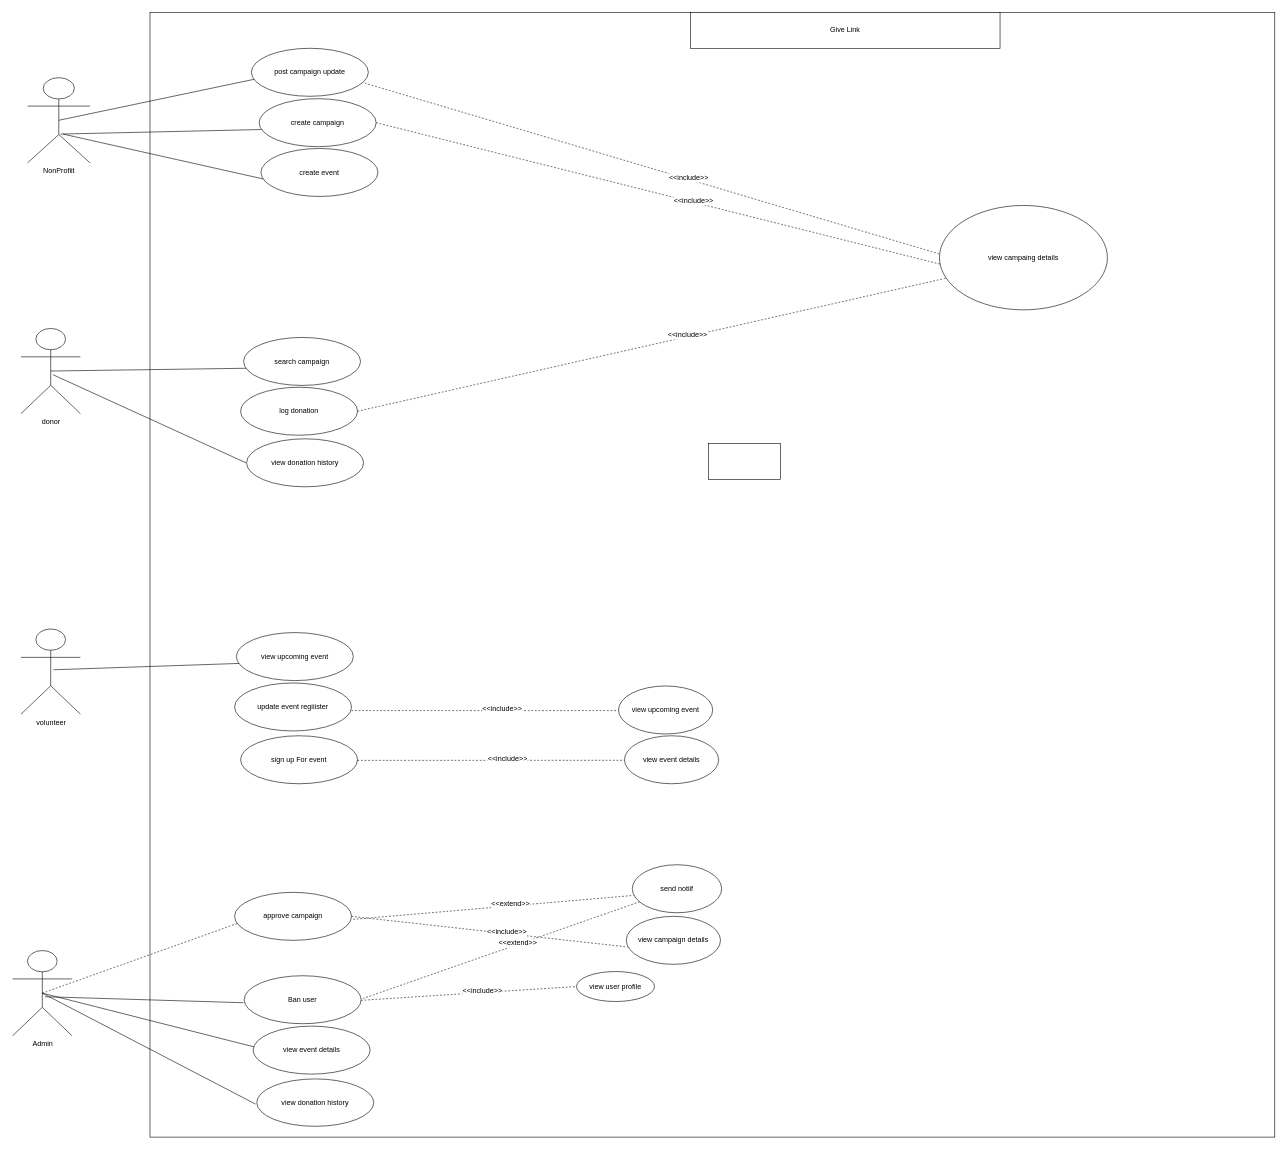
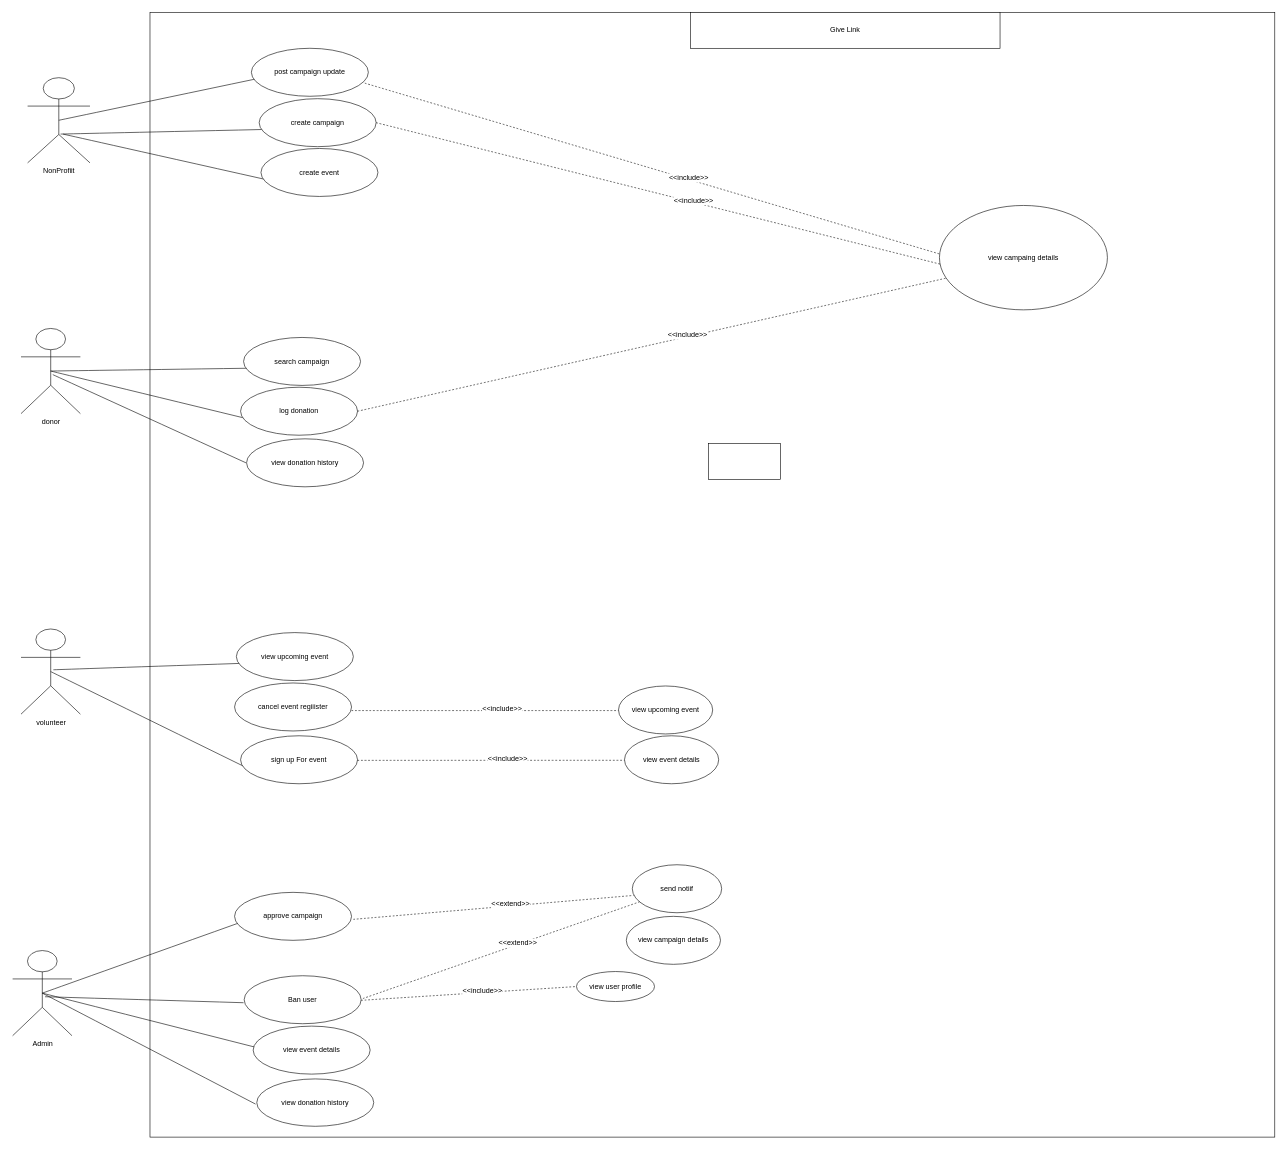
+ <mxCell id="37" value="" style="endArrow=none;html=1;rounded=0;fontSize=12;startSize=8;endSize=8;curved=1;entryX=0.032;entryY=0.642;entryDx=0;entryDy=0;entryPerimeter=0;exitX=0.5;exitY=0.5;exitDx=0;exitDy=0;exitPerimeter=0;" edge="1" target="38" parent="1" source="5"><mxGeometry width="50" height="50" relative="1" as="geometry"><mxPoint x="94" y="626" as="sourcePoint" /><mxPoint x="224" y="972" as="targetPoint" /></mxGeometry></mxCell>
- <mxCell id="28" value="update event regiiister" style="ellipse;whiteSpace=wrap;html=1;" vertex="1" parent="1"><mxGeometry x="390" y="1138" width="195" height="80" as="geometry" /></mxCell>
+ <mxCell id="28" value="cancel event regiiister" style="ellipse;whiteSpace=wrap;html=1;" vertex="1" parent="1"><mxGeometry x="390" y="1138" width="195" height="80" as="geometry" /></mxCell>
+ <mxCell id="26" value="" style="endArrow=none;html=1;rounded=0;fontSize=12;startSize=8;endSize=8;curved=1;entryX=0.032;entryY=0.642;entryDx=0;entryDy=0;entryPerimeter=0;exitX=0.5;exitY=0.5;exitDx=0;exitDy=0;exitPerimeter=0;" edge="1" target="27" parent="1" source="4"><mxGeometry width="50" height="50" relative="1" as="geometry"><mxPoint x="80" y="1665" as="sourcePoint" /><mxPoint x="224" y="1553" as="targetPoint" /></mxGeometry></mxCell>
- <mxCell id="12" value="" style="endArrow=none;dashed=1;html=1;rounded=0;fontSize=12;startSize=8;endSize=8;curved=1;entryX=0.015;entryY=0.639;entryDx=0;entryDy=0;entryPerimeter=0;exitX=1;exitY=0.5;exitDx=0;exitDy=0;" edge="1" parent="1" source="8" target="11"><mxGeometry width="50" height="50" relative="1" as="geometry"><mxPoint x="603" y="1578" as="sourcePoint" /><mxPoint x="915" y="1628" as="targetPoint" /></mxGeometry></mxCell>
- <mxCell id="13" value="&amp;lt;&amp;lt;include&amp;gt;&amp;gt;" style="edgeLabel;html=1;align=center;verticalAlign=middle;resizable=0;points=[];fontSize=12;" vertex="1" connectable="0" parent="12"><mxGeometry x="0.119" y="3" relative="1" as="geometry"><mxPoint x="1" as="offset" /></mxGeometry></mxCell>
- <mxCell id="7" value="" style="endArrow=none;html=1;rounded=0;fontSize=12;startSize=8;endSize=8;curved=1;entryX=0.032;entryY=0.642;entryDx=0;entryDy=0;entryPerimeter=0;exitX=0.5;exitY=0.5;exitDx=0;exitDy=0;exitPerimeter=0;dashed=1;" edge="1" parent="1" source="3" target="8"><mxGeometry width="50" height="50" relative="1" as="geometry"><mxPoint x="164" y="1593" as="sourcePoint" /><mxPoint x="214" y="1543" as="targetPoint" /></mxGeometry></mxCell>
+ <mxCell id="7" value="" style="endArrow=none;html=1;rounded=0;fontSize=12;startSize=8;endSize=8;curved=1;entryX=0.032;entryY=0.642;entryDx=0;entryDy=0;entryPerimeter=0;exitX=0.5;exitY=0.5;exitDx=0;exitDy=0;exitPerimeter=0;" edge="1" parent="1" source="3" target="8"><mxGeometry width="50" height="50" relative="1" as="geometry"><mxPoint x="164" y="1593" as="sourcePoint" /><mxPoint x="214" y="1543" as="targetPoint" /></mxGeometry></mxCell>
